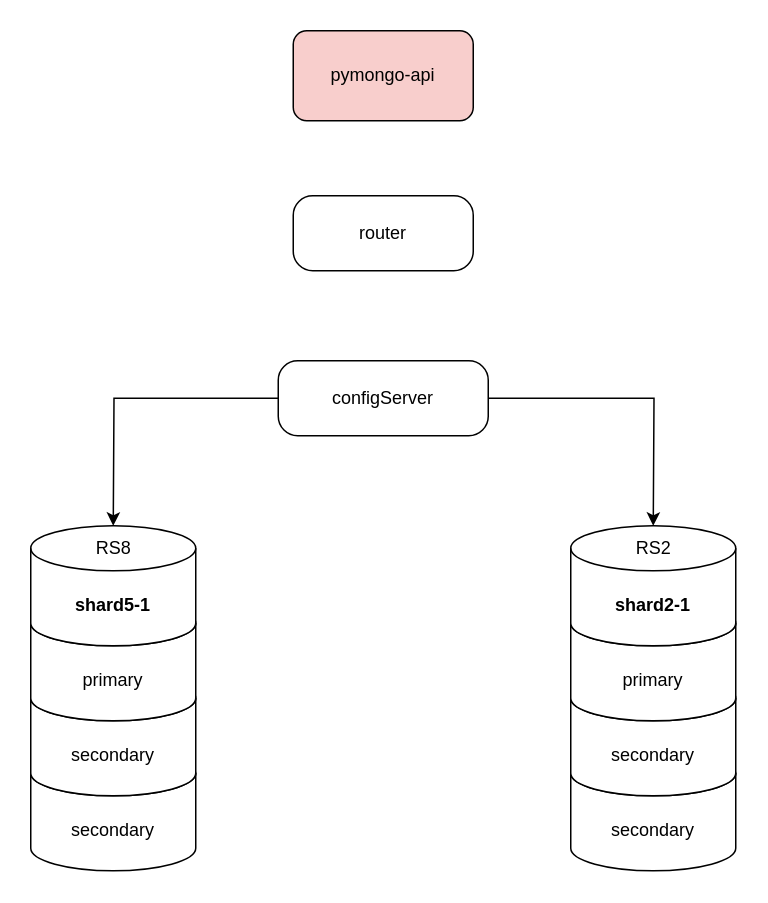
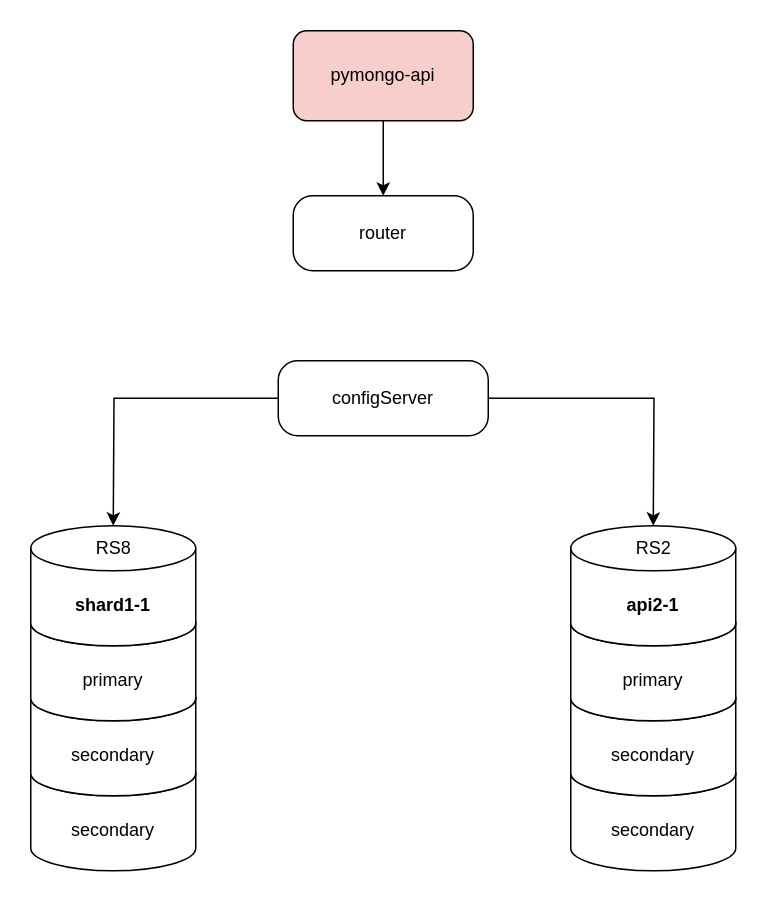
+ <mxCell id="14" style="edgeStyle=orthogonalEdgeStyle;rounded=0;orthogonalLoop=1;jettySize=auto;html=1;entryX=0.5;entryY=0;entryDx=0;entryDy=0;" parent="1" source="10" target="11" edge="1"><mxGeometry relative="1" as="geometry" /></mxCell>
- <mxCell id="5" value="&lt;b&gt;shard5-1&lt;/b&gt;" style="shape=cylinder3;whiteSpace=wrap;html=1;boundedLbl=1;backgroundOutline=1;size=15;" parent="1" vertex="1"><mxGeometry x="20" y="350" width="110" height="80" as="geometry" /></mxCell>
+ <mxCell id="5" value="&lt;b&gt;shard1-1&lt;/b&gt;" style="shape=cylinder3;whiteSpace=wrap;html=1;boundedLbl=1;backgroundOutline=1;size=15;" parent="1" vertex="1"><mxGeometry x="20" y="350" width="110" height="80" as="geometry" /></mxCell>
- <mxCell id="9" value="&lt;b&gt;shard2-1&lt;/b&gt;" style="shape=cylinder3;whiteSpace=wrap;html=1;boundedLbl=1;backgroundOutline=1;size=15;" parent="1" vertex="1"><mxGeometry x="380" y="350" width="110" height="80" as="geometry" /></mxCell>
+ <mxCell id="9" value="&lt;b&gt;api2-1&lt;/b&gt;" style="shape=cylinder3;whiteSpace=wrap;html=1;boundedLbl=1;backgroundOutline=1;size=15;" parent="1" vertex="1"><mxGeometry x="380" y="350" width="110" height="80" as="geometry" /></mxCell>
